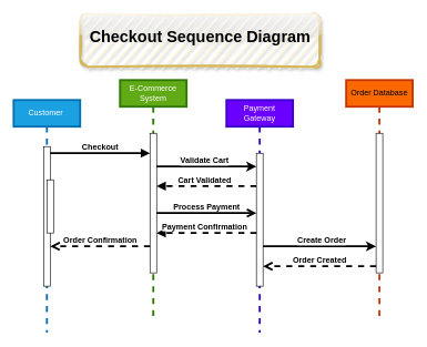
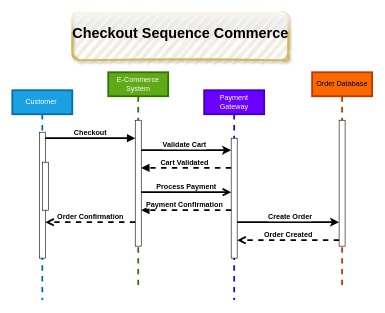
- <mxCell id="21" value="&lt;h1 style=&quot;font-size: 24px;&quot;&gt;&lt;strong style=&quot;font-size: 24px;&quot;&gt;Checkout Sequence Diagram&lt;/strong&gt;&lt;/h1&gt;&lt;pre style=&quot;font-size: 24px;&quot;&gt;&lt;div style=&quot;font-size: 24px;&quot; class=&quot;dark bg-gray-950 rounded-md border-[0.5px] border-token-border-medium&quot;&gt;&lt;div style=&quot;font-size: 24px;&quot; class=&quot;flex items-center relative text-token-text-secondary bg-token-main-surface-secondary px-4 py-2 text-xs font-sans justify-between rounded-t-md&quot;&gt;&lt;/div&gt;&lt;/div&gt;&lt;/pre&gt;" style="text;html=1;align=center;verticalAlign=middle;resizable=0;points=[];autosize=1;strokeColor=#d6b656;fillColor=#fff2cc;rounded=1;glass=1;strokeWidth=3;sketch=1;curveFitting=1;jiggle=2;shadow=1;fontStyle=1;fontSize=24;" vertex="1" parent="1"><mxGeometry x="120" y="20" width="360" height="80" as="geometry" /></mxCell>
+ <mxCell id="21" value="&lt;h1 style=&quot;font-size: 24px;&quot;&gt;&lt;strong style=&quot;font-size: 24px;&quot;&gt;Checkout Sequence Commerce&lt;/strong&gt;&lt;/h1&gt;&lt;pre style=&quot;font-size: 24px;&quot;&gt;&lt;div style=&quot;font-size: 24px;&quot; class=&quot;dark bg-gray-950 rounded-md border-[0.5px] border-token-border-medium&quot;&gt;&lt;div style=&quot;font-size: 24px;&quot; class=&quot;flex items-center relative text-token-text-secondary bg-token-main-surface-secondary px-4 py-2 text-xs font-sans justify-between rounded-t-md&quot;&gt;&lt;/div&gt;&lt;/div&gt;&lt;/pre&gt;" style="text;html=1;align=center;verticalAlign=middle;resizable=0;points=[];autosize=1;strokeColor=#d6b656;fillColor=#fff2cc;rounded=1;glass=1;strokeWidth=3;sketch=1;curveFitting=1;jiggle=2;shadow=1;fontStyle=1;fontSize=24;" vertex="1" parent="1"><mxGeometry x="120" y="20" width="360" height="80" as="geometry" /></mxCell>
